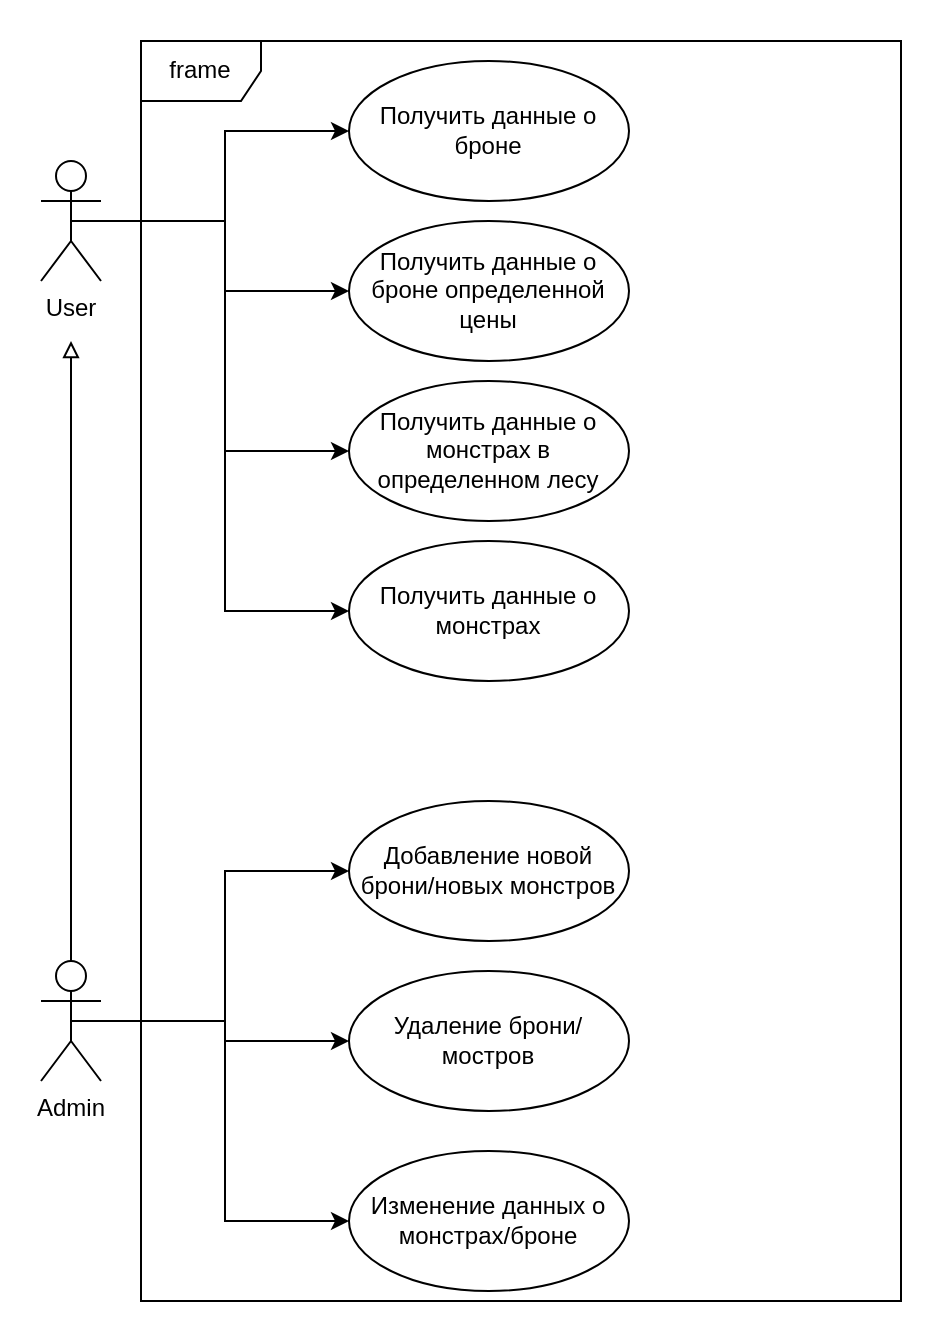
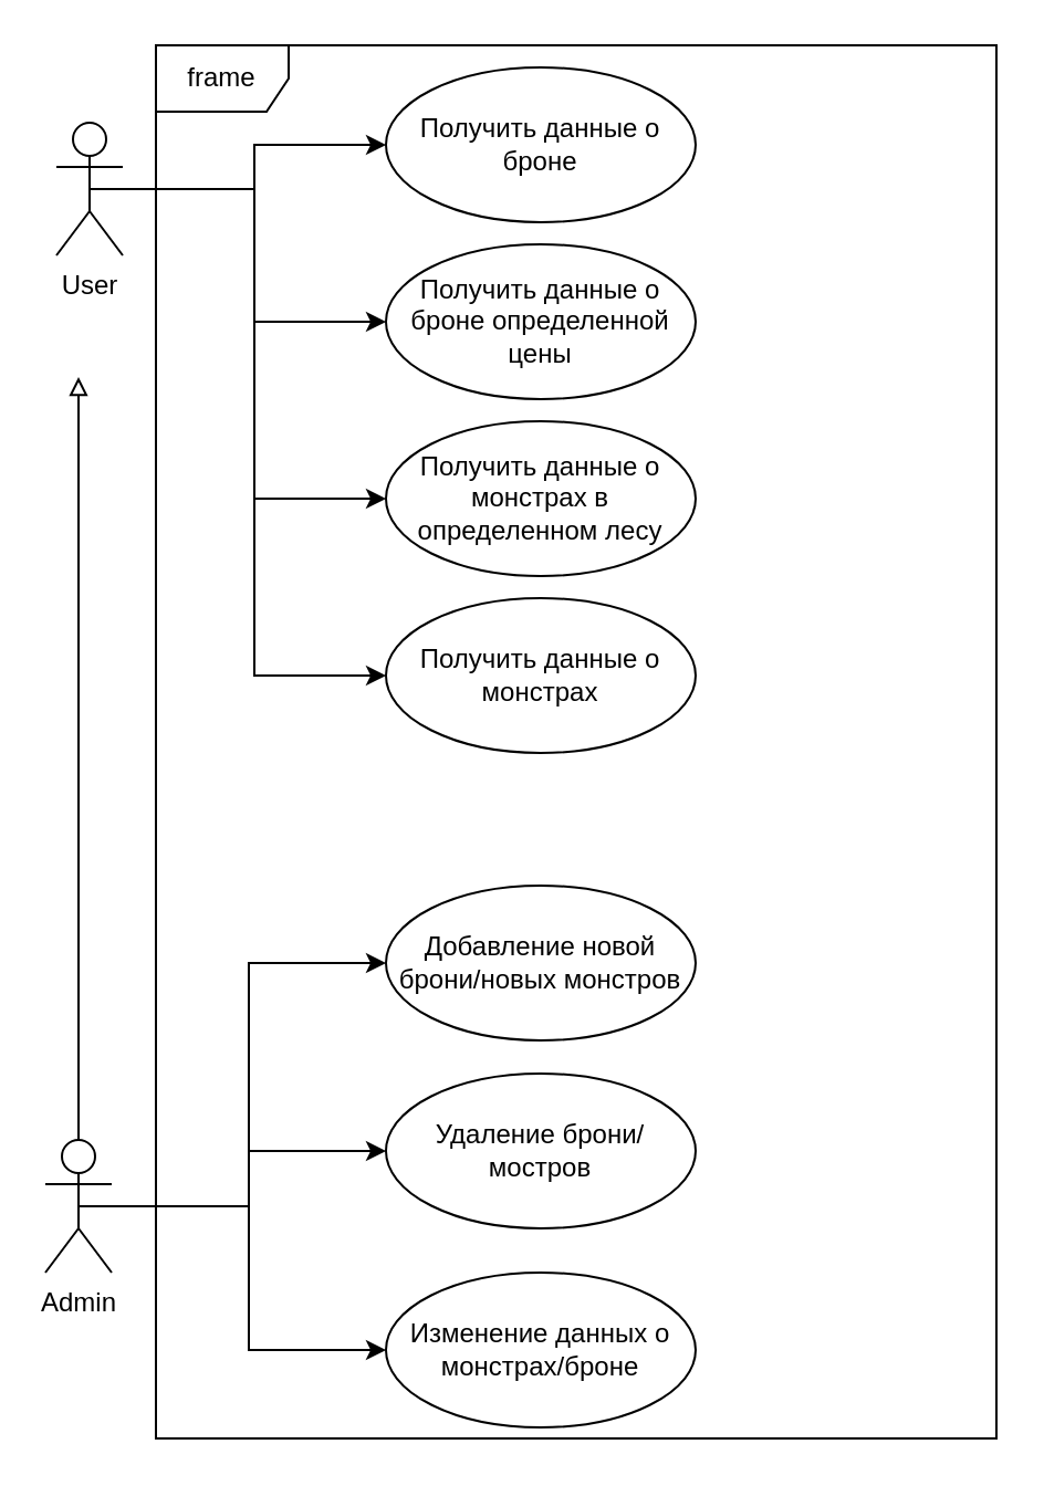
- <mxCell id="11" value="User" style="shape=umlActor;verticalLabelPosition=bottom;verticalAlign=top;html=1;" parent="1" vertex="1"><mxGeometry x="20" y="80" width="30" height="60" as="geometry" /></mxCell>
+ <mxCell id="11" value="User" style="shape=umlActor;verticalLabelPosition=bottom;verticalAlign=top;html=1;" parent="1" vertex="1"><mxGeometry x="25" y="55" width="30" height="60" as="geometry" /></mxCell>
- <mxCell id="6" value="Admin" style="shape=umlActor;verticalLabelPosition=bottom;verticalAlign=top;html=1;" parent="1" vertex="1"><mxGeometry x="20" y="480" width="30" height="60" as="geometry" /></mxCell>
+ <mxCell id="6" value="Admin" style="shape=umlActor;verticalLabelPosition=bottom;verticalAlign=top;html=1;" parent="1" vertex="1"><mxGeometry x="20" y="515" width="30" height="60" as="geometry" /></mxCell>
